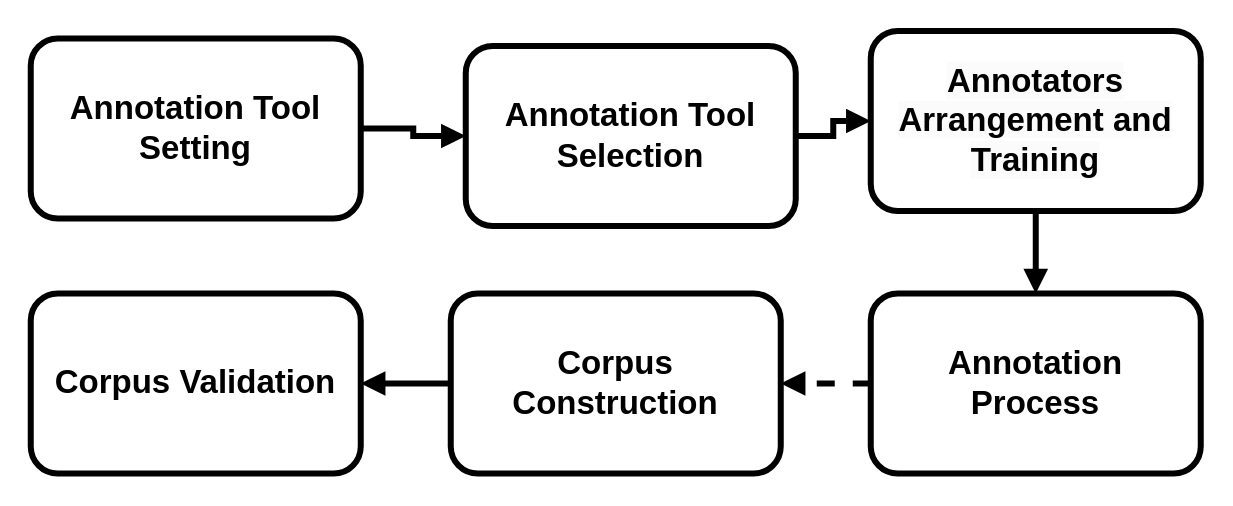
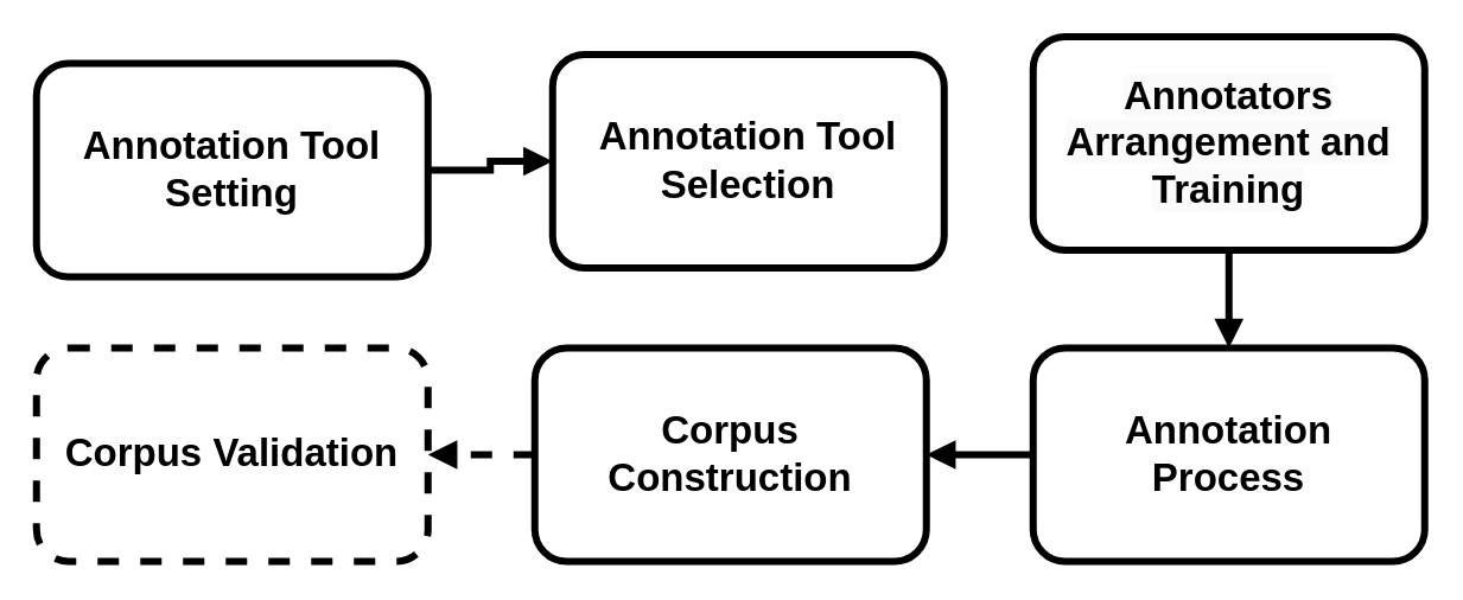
- <mxCell id="3" value="Annotation Tool&lt;br&gt;Setting" style="rounded=1;whiteSpace=wrap;html=1;strokeWidth=4;fontSize=22;fontStyle=1" parent="1" vertex="1"><mxGeometry x="20" y="25" width="220" height="120" as="geometry" /></mxCell>
+ <mxCell id="3" value="Annotation Tool&lt;br&gt;Setting" style="rounded=1;whiteSpace=wrap;html=1;strokeWidth=4;fontSize=22;fontStyle=1" parent="1" vertex="1"><mxGeometry x="20" y="35" width="220" height="120" as="geometry" /></mxCell>
- <mxCell id="4" style="edgeStyle=orthogonalEdgeStyle;rounded=0;orthogonalLoop=1;jettySize=auto;html=1;strokeWidth=4;endArrow=block;endFill=1;" edge="1" parent="1" source="5" target="11"><mxGeometry relative="1" as="geometry" /></mxCell>
- <mxCell id="10" value="Corpus Validation" style="rounded=1;whiteSpace=wrap;html=1;strokeWidth=4;fontSize=22;fontStyle=1" parent="1" vertex="1"><mxGeometry x="20" y="195" width="220" height="120" as="geometry" /></mxCell>
+ <mxCell id="10" value="Corpus Validation" style="rounded=1;whiteSpace=wrap;html=1;strokeWidth=4;fontSize=22;fontStyle=1;dashed=1;" parent="1" vertex="1"><mxGeometry x="20" y="195" width="220" height="120" as="geometry" /></mxCell>
- <mxCell id="7" style="edgeStyle=orthogonalEdgeStyle;rounded=0;orthogonalLoop=1;jettySize=auto;html=1;entryX=1;entryY=0.5;entryDx=0;entryDy=0;strokeWidth=4;endArrow=block;endFill=1;exitX=0;exitY=0.5;exitDx=0;exitDy=0;" parent="1" source="12" target="10" edge="1"><mxGeometry relative="1" as="geometry"><mxPoint x="290" y="255" as="sourcePoint" /></mxGeometry></mxCell>
+ <mxCell id="7" style="edgeStyle=orthogonalEdgeStyle;rounded=0;orthogonalLoop=1;jettySize=auto;html=1;entryX=1;entryY=0.5;entryDx=0;entryDy=0;strokeWidth=4;endArrow=block;endFill=1;exitX=0;exitY=0.5;exitDx=0;exitDy=0;dashed=1;" parent="1" source="12" target="10" edge="1"><mxGeometry relative="1" as="geometry"><mxPoint x="290" y="255" as="sourcePoint" /></mxGeometry></mxCell>
- <mxCell id="8" style="edgeStyle=orthogonalEdgeStyle;rounded=0;orthogonalLoop=1;jettySize=auto;html=1;entryX=1;entryY=0.5;entryDx=0;entryDy=0;strokeWidth=4;endArrow=block;endFill=1;dashed=1;" edge="1" parent="1" source="9" target="12"><mxGeometry relative="1" as="geometry" /></mxCell>
+ <mxCell id="8" style="edgeStyle=orthogonalEdgeStyle;rounded=0;orthogonalLoop=1;jettySize=auto;html=1;entryX=1;entryY=0.5;entryDx=0;entryDy=0;strokeWidth=4;endArrow=block;endFill=1;" edge="1" parent="1" source="9" target="12"><mxGeometry relative="1" as="geometry" /></mxCell>
